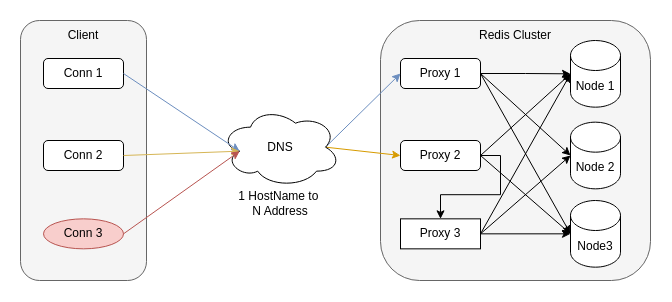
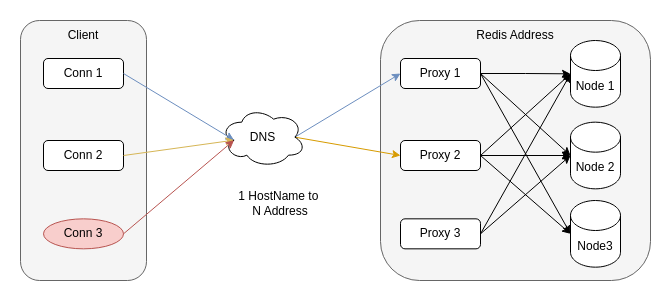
- <mxCell id="18" value="Redis Cluster" style="text;html=1;align=center;verticalAlign=middle;whiteSpace=wrap;rounded=0;" vertex="1" parent="1"><mxGeometry x="470" y="20" width="90" height="30" as="geometry" /></mxCell>
+ <mxCell id="18" value="Redis Address" style="text;html=1;align=center;verticalAlign=middle;whiteSpace=wrap;rounded=0;" vertex="1" parent="1"><mxGeometry x="470" y="20" width="90" height="30" as="geometry" /></mxCell>
- <mxCell id="26" value="DNS" style="ellipse;shape=cloud;whiteSpace=wrap;html=1;" vertex="1" parent="1"><mxGeometry x="220" y="106.67" width="120" height="80" as="geometry" /></mxCell>
+ <mxCell id="26" value="DNS" style="ellipse;shape=cloud;whiteSpace=wrap;html=1;" vertex="1" parent="1"><mxGeometry x="220" y="106.67" width="85" height="60" as="geometry" /></mxCell>
- <mxCell id="13" style="edgeStyle=orthogonalEdgeStyle;rounded=0;orthogonalLoop=1;jettySize=auto;html=1;exitX=1;exitY=0.5;exitDx=0;exitDy=0;" edge="1" parent="1" source="7" target="8"><mxGeometry relative="1" as="geometry" /></mxCell>
+ <mxCell id="13" style="edgeStyle=orthogonalEdgeStyle;rounded=0;orthogonalLoop=1;jettySize=auto;html=1;exitX=1;exitY=0.5;exitDx=0;exitDy=0;entryX=0;entryY=0.5;entryDx=0;entryDy=0;entryPerimeter=0;" edge="1" parent="1" source="7" target="4"><mxGeometry relative="1" as="geometry" /></mxCell>
- <mxCell id="8" value="Proxy 3" style="whiteSpace=wrap;html=1;rounded=0;" vertex="1" parent="1"><mxGeometry x="400" y="218.34" width="80" height="30" as="geometry" /></mxCell>
+ <mxCell id="8" value="Proxy 3" style="rounded=1;whiteSpace=wrap;html=1;" vertex="1" parent="1"><mxGeometry x="400" y="218.34" width="80" height="30" as="geometry" /></mxCell>
- <mxCell id="17" style="edgeStyle=orthogonalEdgeStyle;rounded=0;orthogonalLoop=1;jettySize=auto;html=1;exitX=1;exitY=0.5;exitDx=0;exitDy=0;entryX=0;entryY=0.5;entryDx=0;entryDy=0;entryPerimeter=0;" edge="1" parent="1" source="8" target="5"><mxGeometry relative="1" as="geometry" /></mxCell>
